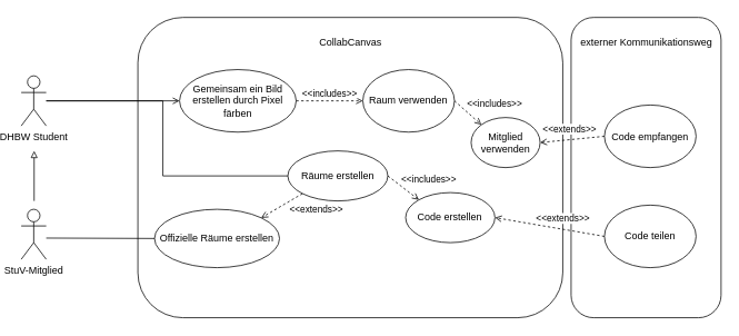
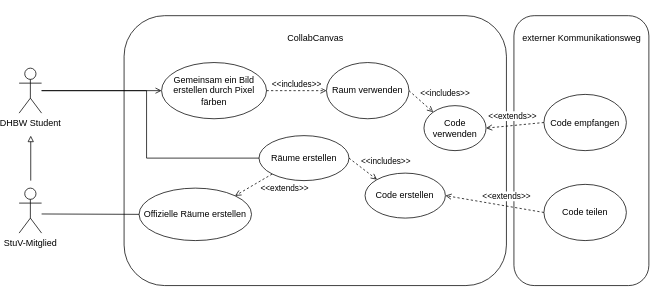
- <mxCell id="14" value="Mitglied verwenden" style="ellipse;whiteSpace=wrap;html=1;" parent="1" vertex="1"><mxGeometry x="560" y="140" width="82.81" height="60" as="geometry" /></mxCell>
+ <mxCell id="14" value="Code verwenden" style="ellipse;whiteSpace=wrap;html=1;" parent="1" vertex="1"><mxGeometry x="560" y="140" width="82.81" height="60" as="geometry" /></mxCell>
